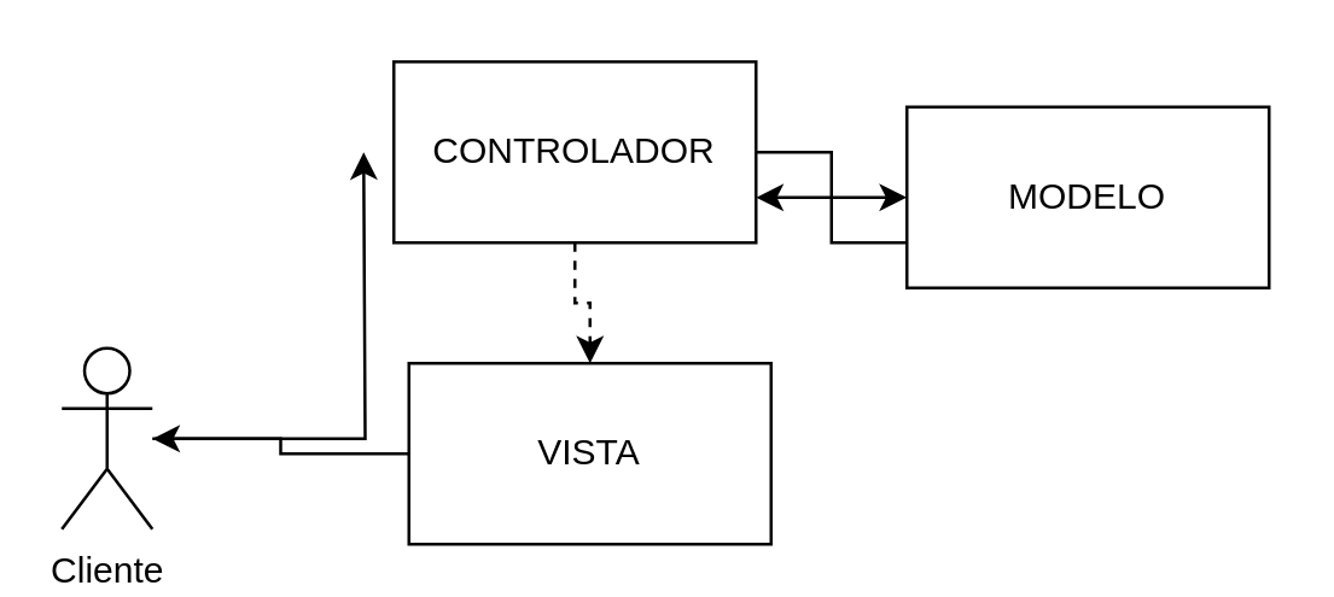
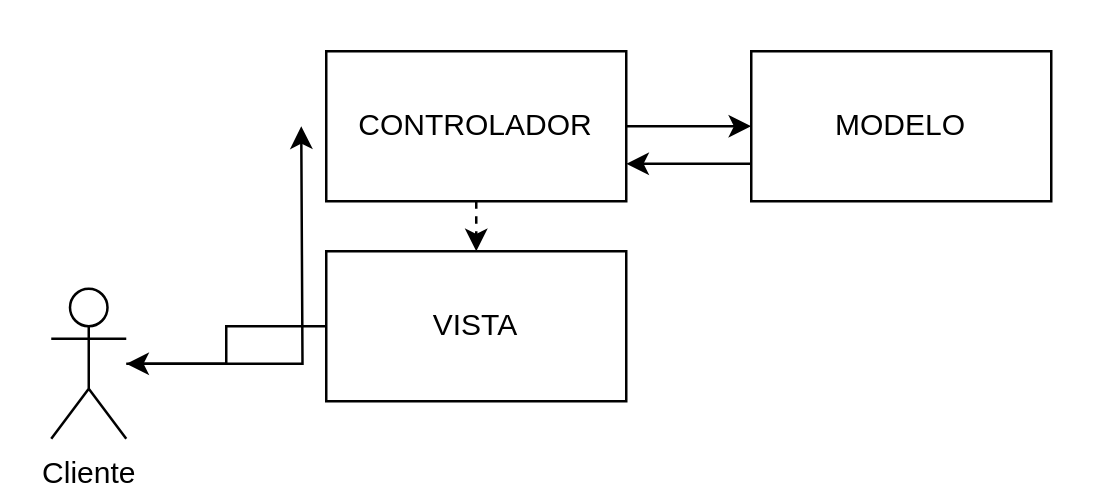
- <mxCell id="8" value="MODELO" style="rounded=0;whiteSpace=wrap;html=1;" vertex="1" parent="1"><mxGeometry x="300" y="35" width="120" height="60" as="geometry" /></mxCell>
+ <mxCell id="8" value="MODELO" style="rounded=0;whiteSpace=wrap;html=1;" vertex="1" parent="1"><mxGeometry x="300" y="20" width="120" height="60" as="geometry" /></mxCell>
- <mxCell id="10" value="VISTA" style="rounded=0;whiteSpace=wrap;html=1;" vertex="1" parent="1"><mxGeometry x="135" y="120" width="120" height="60" as="geometry" /></mxCell>
+ <mxCell id="10" value="VISTA" style="rounded=0;whiteSpace=wrap;html=1;" vertex="1" parent="1"><mxGeometry x="130" y="100" width="120" height="60" as="geometry" /></mxCell>
